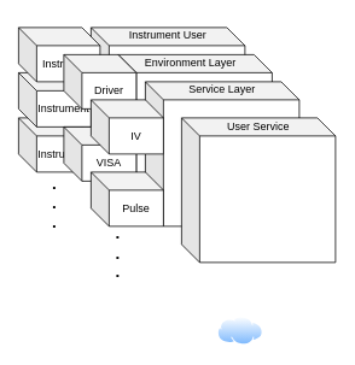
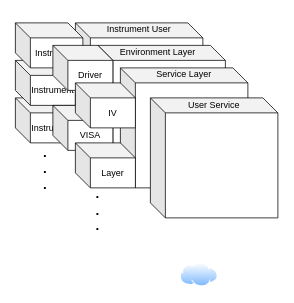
- <mxCell id="13" value="Pulse" style="shape=cube;whiteSpace=wrap;html=1;boundedLbl=1;backgroundOutline=1;darkOpacity=0.05;darkOpacity2=0.1;" vertex="1" parent="1"><mxGeometry x="100" y="190" width="80" height="60" as="geometry" /></mxCell>
+ <mxCell id="13" value="Layer" style="shape=cube;whiteSpace=wrap;html=1;boundedLbl=1;backgroundOutline=1;darkOpacity=0.05;darkOpacity2=0.1;" vertex="1" parent="1"><mxGeometry x="100" y="190" width="80" height="60" as="geometry" /></mxCell>
